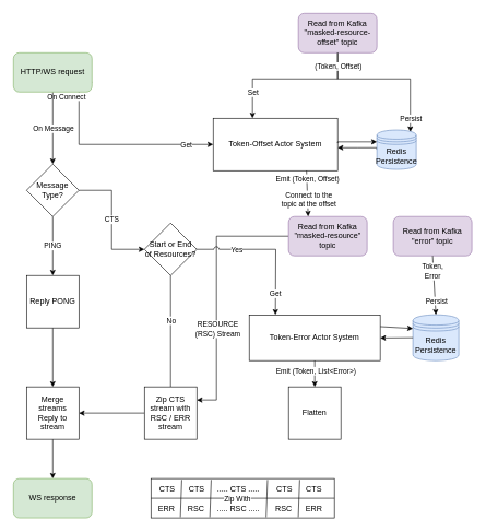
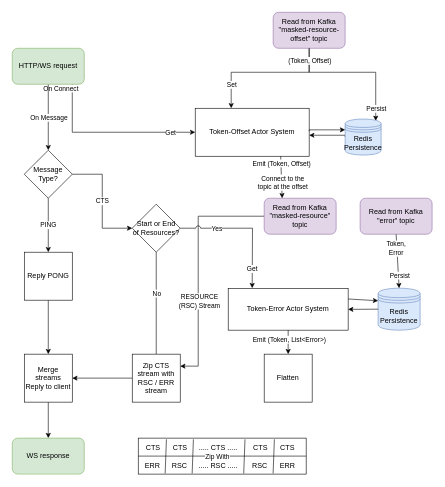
- <mxCell id="25" value="&lt;div&gt;Merge streams&lt;/div&gt;&lt;div&gt;Reply to stream&lt;br&gt;&lt;/div&gt;" style="rounded=0;whiteSpace=wrap;html=1;" parent="1" vertex="1"><mxGeometry x="40" y="590" width="80" height="80" as="geometry" /></mxCell>
+ <mxCell id="25" value="&lt;div&gt;Merge streams&lt;/div&gt;&lt;div&gt;Reply to client&lt;br&gt;&lt;/div&gt;" style="rounded=0;whiteSpace=wrap;html=1;" parent="1" vertex="1"><mxGeometry x="40" y="590" width="80" height="80" as="geometry" /></mxCell>
